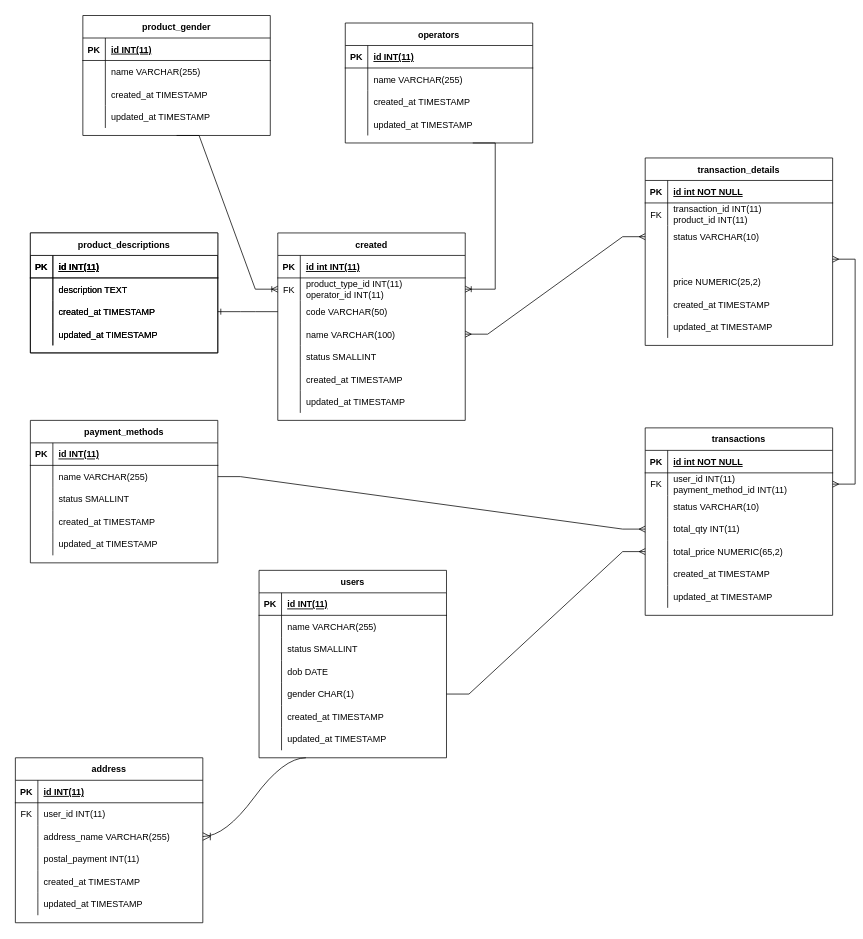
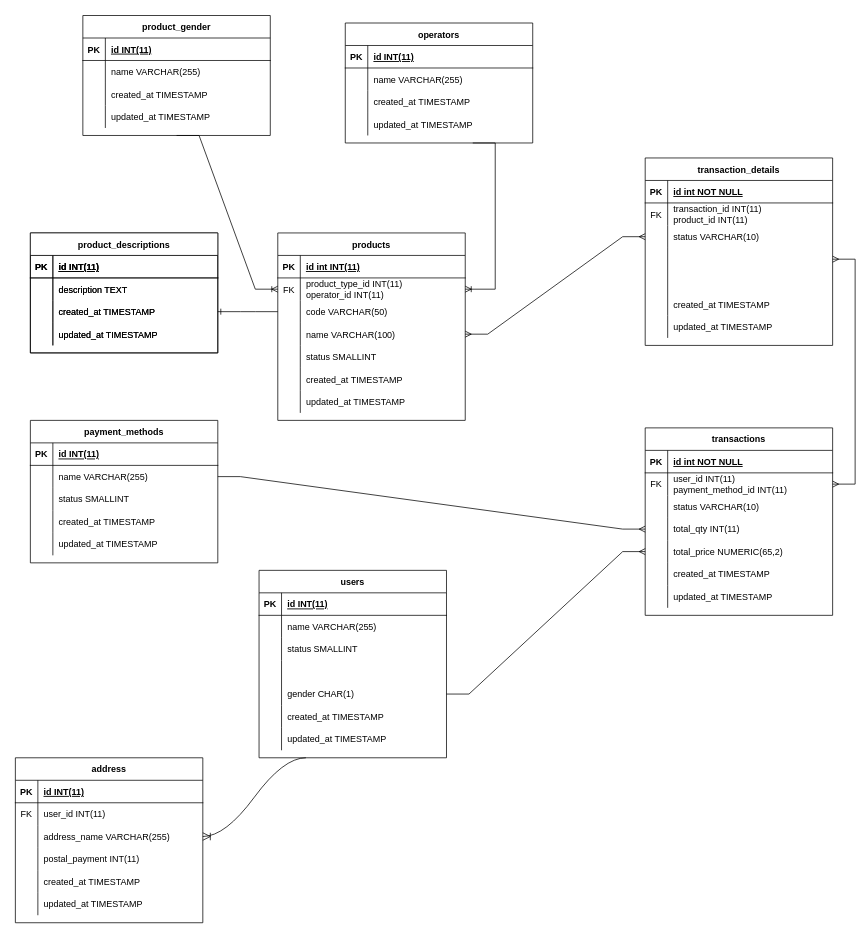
- <mxCell id="2" value="created" style="shape=table;startSize=30;container=1;collapsible=1;childLayout=tableLayout;fixedRows=1;rowLines=0;fontStyle=1;align=center;resizeLast=1;" parent="1" vertex="1"><mxGeometry x="370" y="310" width="250" height="250" as="geometry" /></mxCell>
+ <mxCell id="2" value="products" style="shape=table;startSize=30;container=1;collapsible=1;childLayout=tableLayout;fixedRows=1;rowLines=0;fontStyle=1;align=center;resizeLast=1;" parent="1" vertex="1"><mxGeometry x="370" y="310" width="250" height="250" as="geometry" /></mxCell>
- <mxCell id="131" value="price NUMERIC(25,2)" style="shape=partialRectangle;overflow=hidden;connectable=0;fillColor=none;top=0;left=0;bottom=0;right=0;align=left;spacingLeft=6;" parent="129" vertex="1"><mxGeometry x="30" width="220" height="30" as="geometry"><mxRectangle width="220" height="30" as="alternateBounds" /></mxGeometry></mxCell>
- <mxCell id="150" value="dob DATE" style="shape=partialRectangle;overflow=hidden;connectable=0;fillColor=none;top=0;left=0;bottom=0;right=0;align=left;spacingLeft=6;" parent="148" vertex="1"><mxGeometry x="30" width="220" height="30" as="geometry"><mxRectangle width="220" height="30" as="alternateBounds" /></mxGeometry></mxCell>
